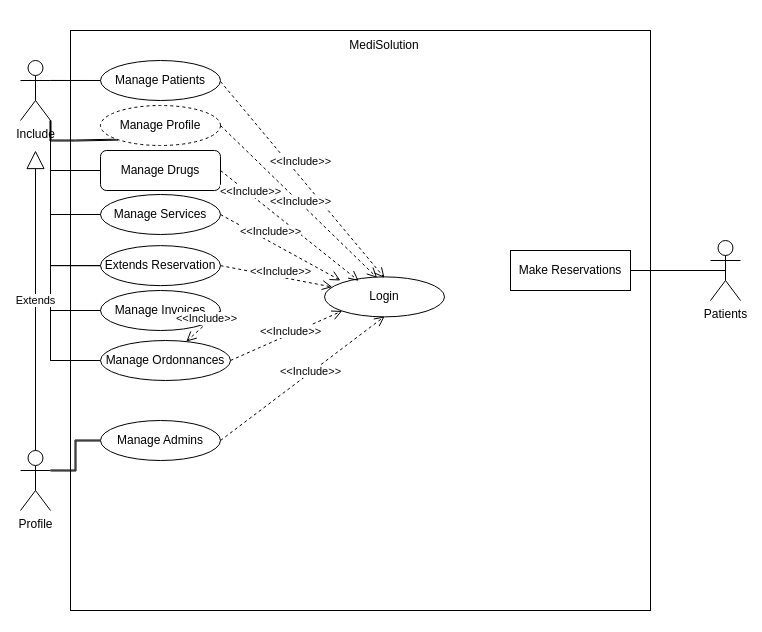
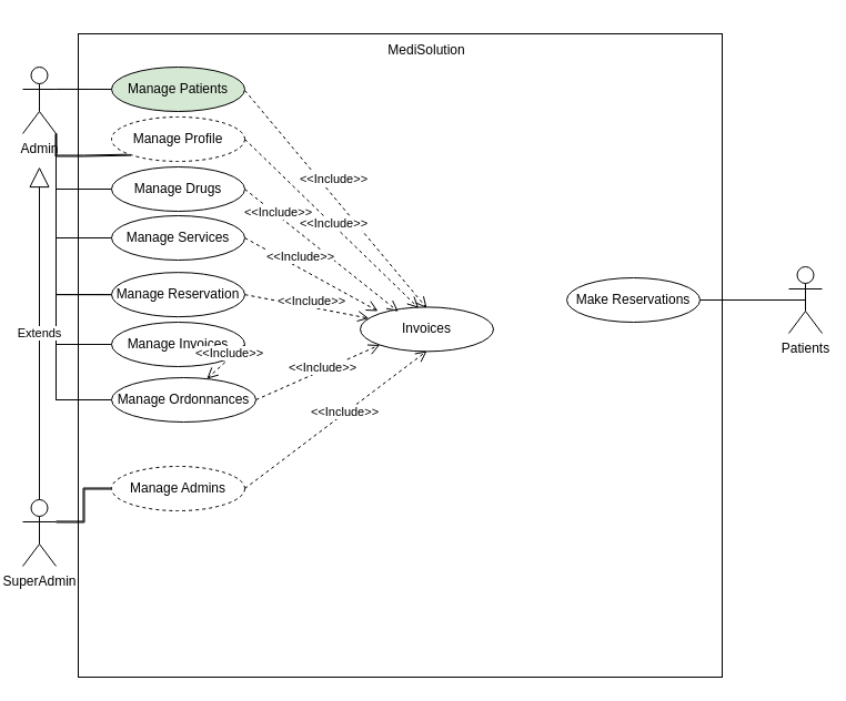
- <mxCell id="15" value="Manage Patients" style="ellipse;whiteSpace=wrap;html=1;" vertex="1" parent="1"><mxGeometry x="100" y="60" width="120" height="40" as="geometry" /></mxCell>
+ <mxCell id="15" value="Manage Patients" style="ellipse;whiteSpace=wrap;html=1;fillColor=#d5e8d4;" vertex="1" parent="1"><mxGeometry x="100" y="60" width="120" height="40" as="geometry" /></mxCell>
- <mxCell id="12" value="Include" style="shape=umlActor;verticalLabelPosition=bottom;verticalAlign=top;html=1;outlineConnect=0;" vertex="1" parent="1"><mxGeometry x="20" y="60" width="30" height="60" as="geometry" /></mxCell>
+ <mxCell id="12" value="Admin" style="shape=umlActor;verticalLabelPosition=bottom;verticalAlign=top;html=1;outlineConnect=0;" vertex="1" parent="1"><mxGeometry x="20" y="60" width="30" height="60" as="geometry" /></mxCell>
- <mxCell id="17" value="Manage Drugs" style="whiteSpace=wrap;html=1;rounded=1;" vertex="1" parent="1"><mxGeometry x="100" y="150" width="120" height="40" as="geometry" /></mxCell>
+ <mxCell id="17" value="Manage Drugs" style="ellipse;whiteSpace=wrap;html=1;" vertex="1" parent="1"><mxGeometry x="100" y="150" width="120" height="40" as="geometry" /></mxCell>
- <mxCell id="20" value="Extends Reservation" style="ellipse;whiteSpace=wrap;html=1;" vertex="1" parent="1"><mxGeometry x="100" y="245.13" width="120" height="40" as="geometry" /></mxCell>
+ <mxCell id="20" value="Manage Reservation" style="ellipse;whiteSpace=wrap;html=1;" vertex="1" parent="1"><mxGeometry x="100" y="245.13" width="120" height="40" as="geometry" /></mxCell>
- <mxCell id="25" value="Make Reservations" style="whiteSpace=wrap;html=1;rounded=0;" vertex="1" parent="1"><mxGeometry x="510" y="250" width="120" height="40" as="geometry" /></mxCell>
+ <mxCell id="25" value="Make Reservations" style="ellipse;whiteSpace=wrap;html=1;" vertex="1" parent="1"><mxGeometry x="510" y="250" width="120" height="40" as="geometry" /></mxCell>
- <mxCell id="26" value="Login" style="ellipse;whiteSpace=wrap;html=1;" vertex="1" parent="1"><mxGeometry x="324" y="276.38" width="120" height="40" as="geometry" /></mxCell>
+ <mxCell id="26" value="Invoices" style="ellipse;whiteSpace=wrap;html=1;" vertex="1" parent="1"><mxGeometry x="324" y="276.38" width="120" height="40" as="geometry" /></mxCell>
- <mxCell id="19" value="Manage Admins" style="ellipse;whiteSpace=wrap;html=1;" vertex="1" parent="1"><mxGeometry x="100" y="420" width="120" height="40" as="geometry" /></mxCell>
+ <mxCell id="19" value="Manage Admins" style="ellipse;whiteSpace=wrap;html=1;dashed=1;" vertex="1" parent="1"><mxGeometry x="100" y="420" width="120" height="40" as="geometry" /></mxCell>
- <mxCell id="14" value="Profile" style="shape=umlActor;verticalLabelPosition=bottom;verticalAlign=top;html=1;outlineConnect=0;" vertex="1" parent="1"><mxGeometry x="20" y="450" width="30" height="60" as="geometry" /></mxCell>
+ <mxCell id="14" value="SuperAdmin" style="shape=umlActor;verticalLabelPosition=bottom;verticalAlign=top;html=1;outlineConnect=0;" vertex="1" parent="1"><mxGeometry x="20" y="450" width="30" height="60" as="geometry" /></mxCell>
